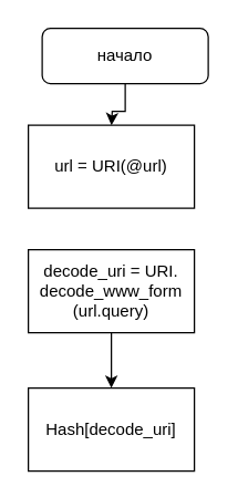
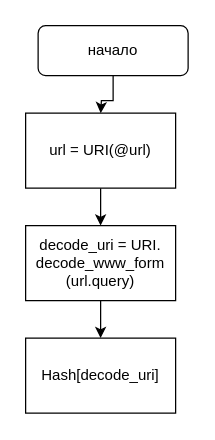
+ <mxCell id="4" value="" style="edgeStyle=orthogonalEdgeStyle;rounded=0;orthogonalLoop=1;jettySize=auto;html=1;" edge="1" parent="1" source="5" target="7"><mxGeometry relative="1" as="geometry" /></mxCell>
- <mxCell id="8" value="Hash[decode_uri]" style="rounded=0;whiteSpace=wrap;html=1;" vertex="1" parent="1"><mxGeometry x="20" y="280" width="120" height="60" as="geometry" /></mxCell>
+ <mxCell id="8" value="Hash[decode_uri]" style="rounded=0;whiteSpace=wrap;html=1;" vertex="1" parent="1"><mxGeometry x="20" y="270" width="120" height="60" as="geometry" /></mxCell>
